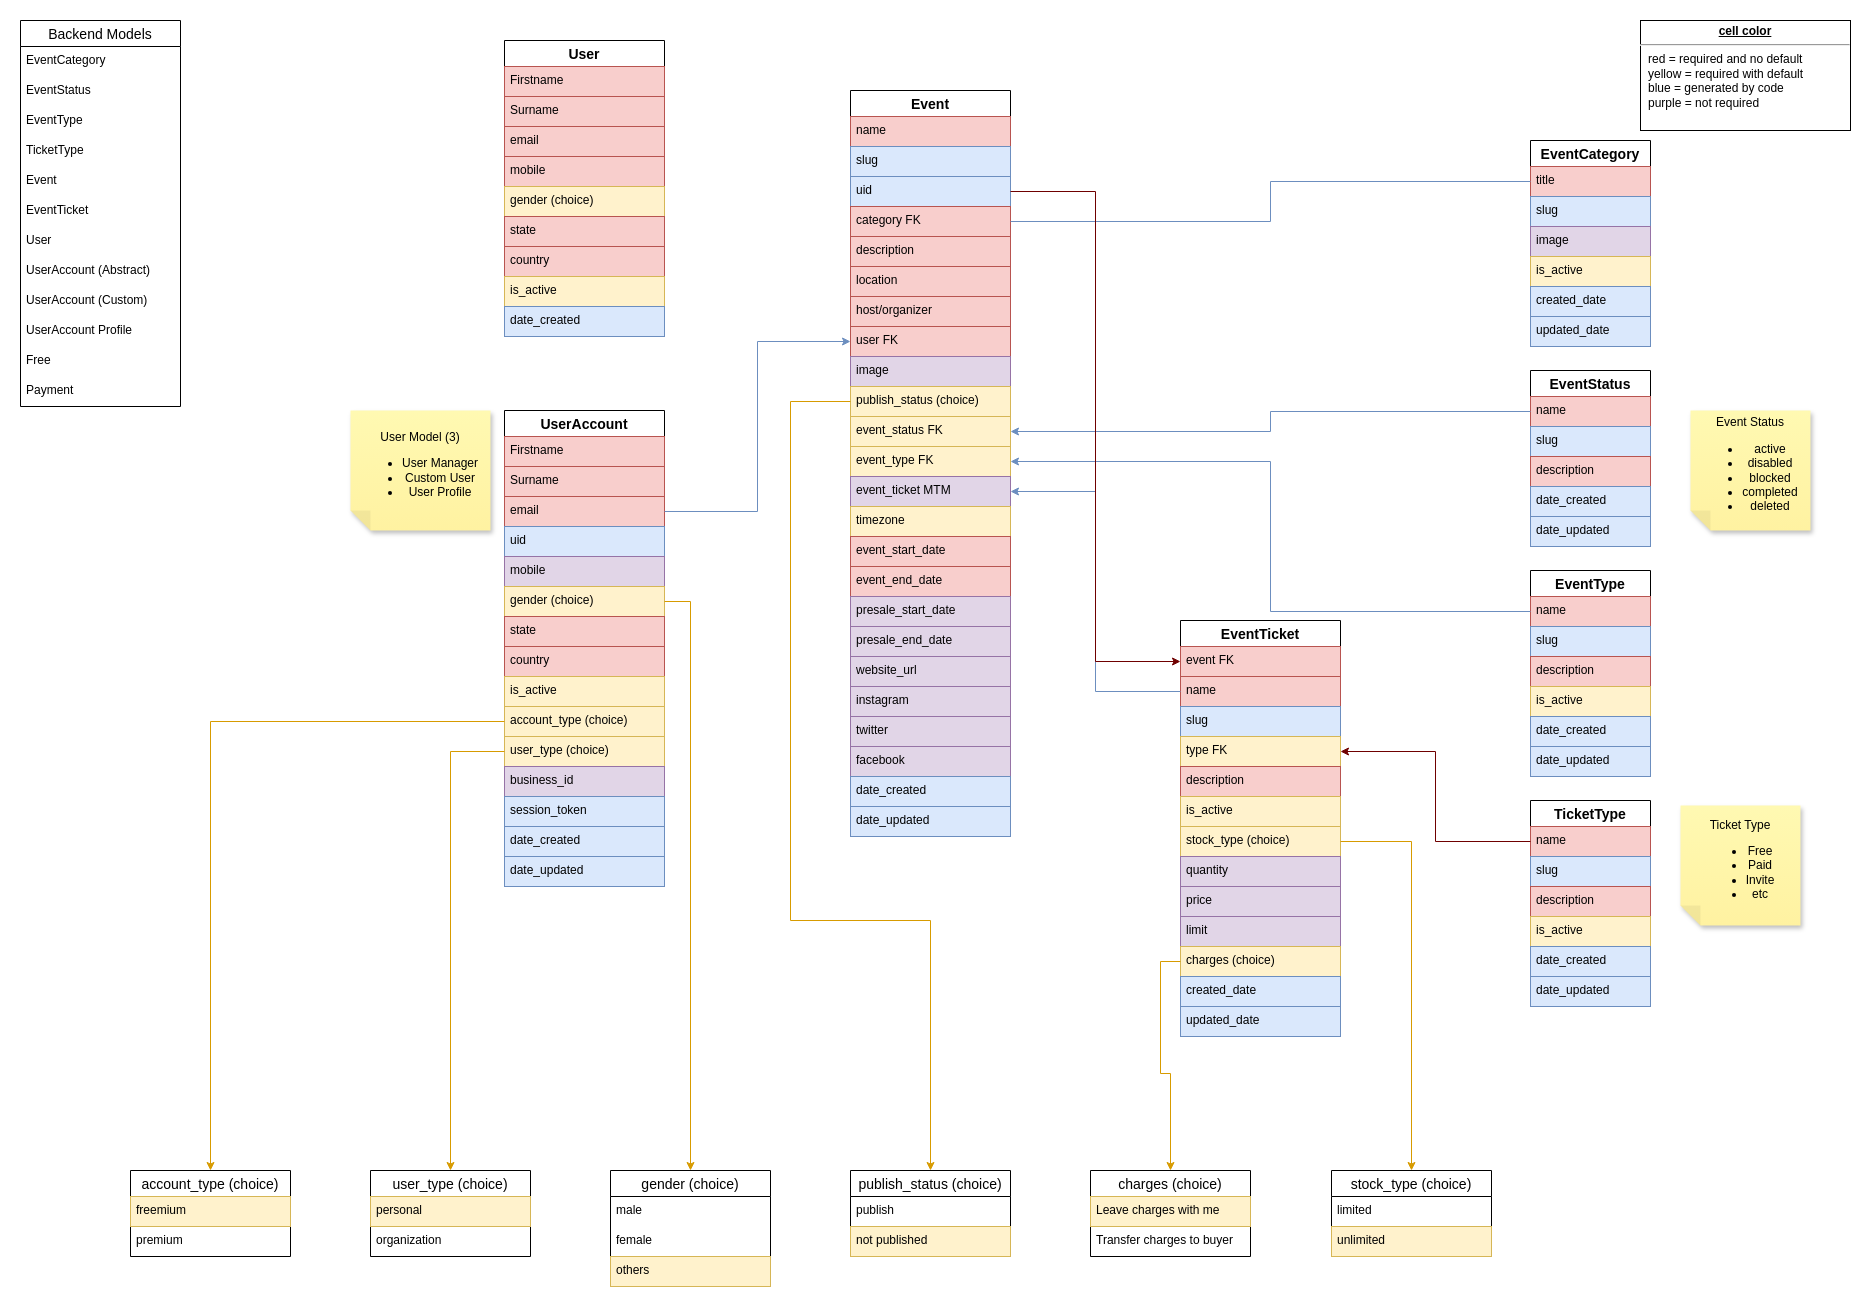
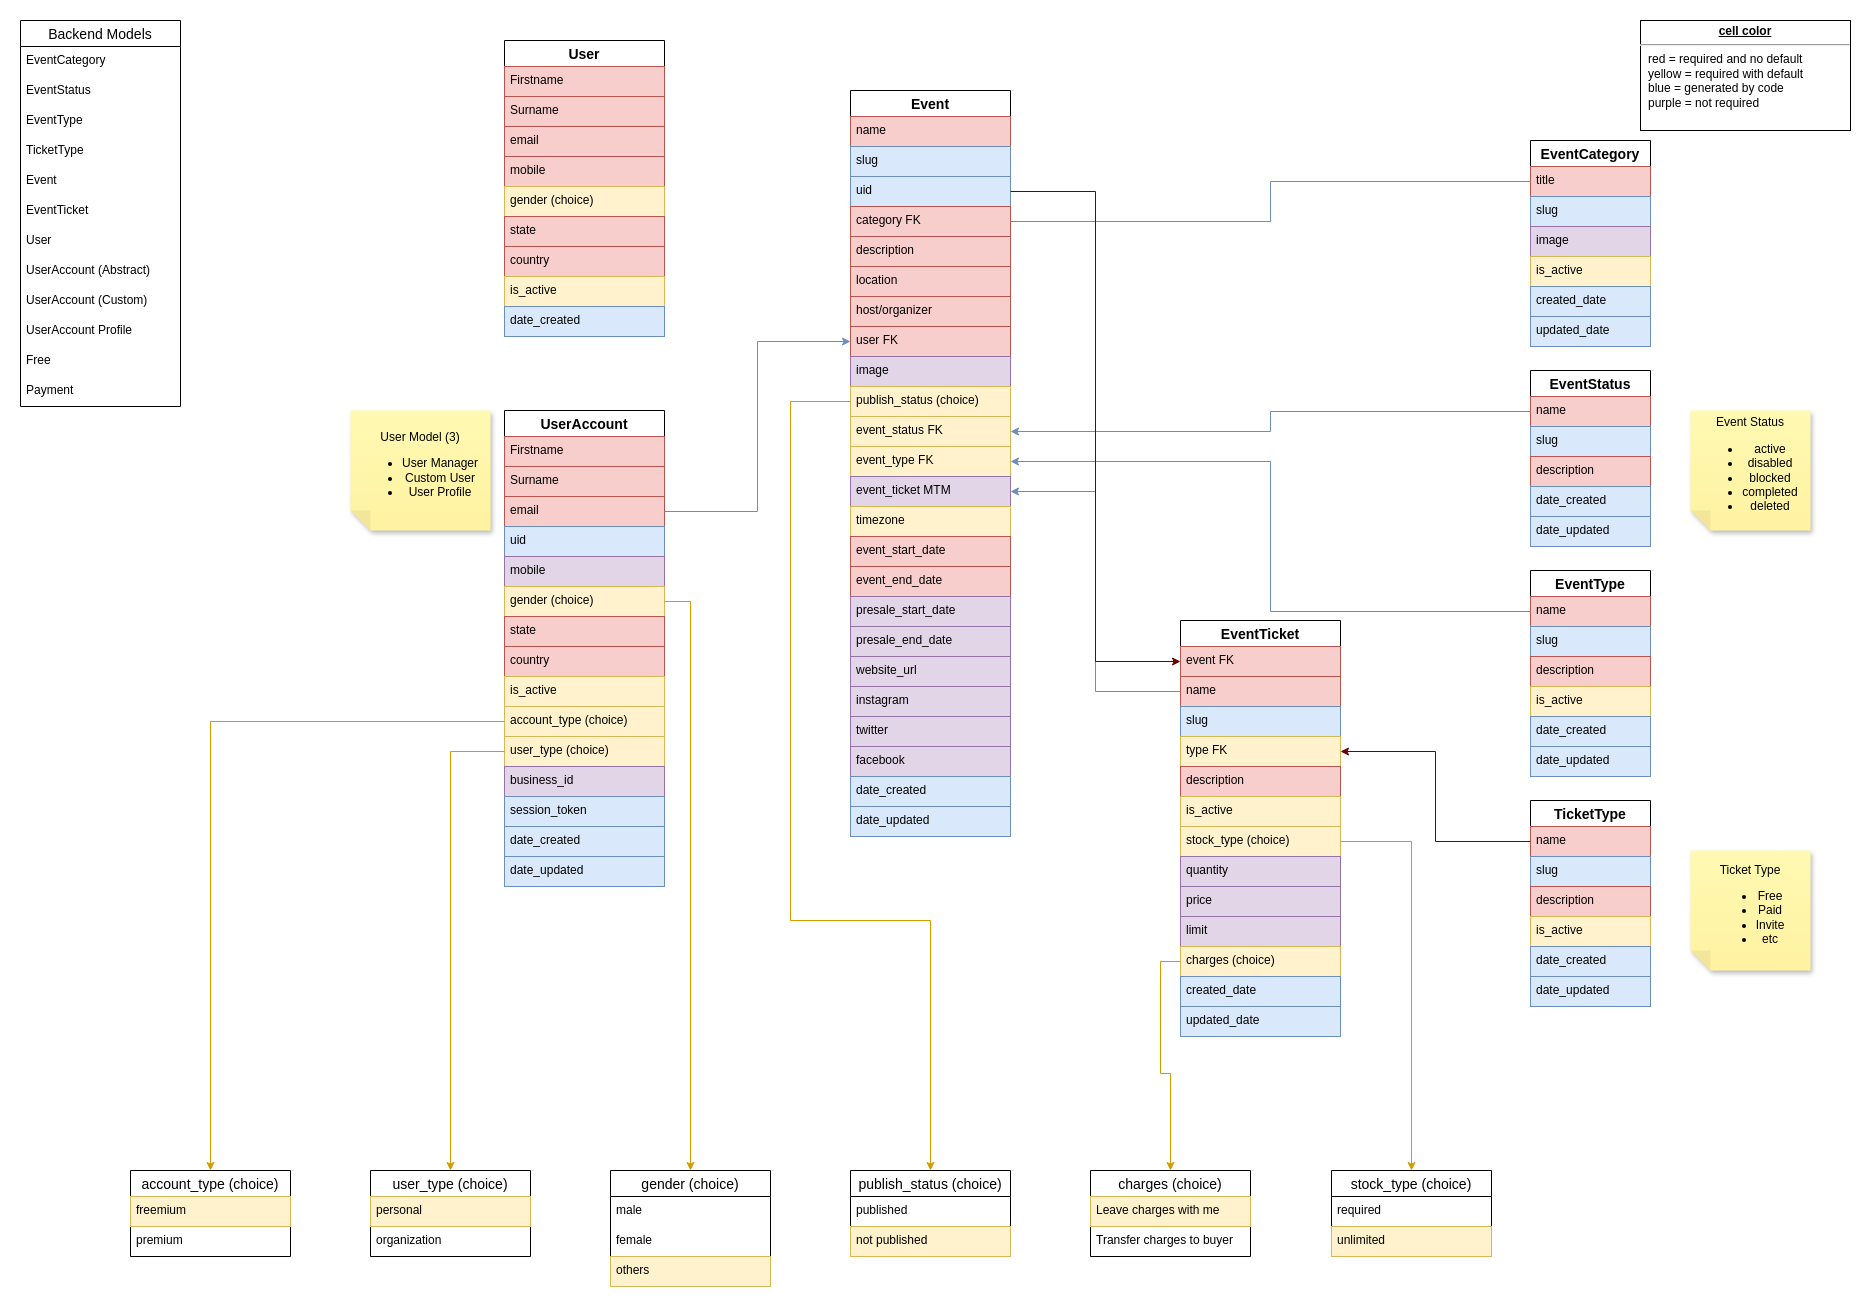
- <mxCell id="96" value="Ticket Type&lt;br&gt;&lt;ul&gt;&lt;li&gt;Free&lt;/li&gt;&lt;li&gt;Paid&lt;/li&gt;&lt;li&gt;Invite&lt;/li&gt;&lt;li&gt;etc&lt;/li&gt;&lt;/ul&gt;" style="shape=note;whiteSpace=wrap;html=1;backgroundOutline=1;fontColor=#000000;darkOpacity=0.05;fillColor=#FFF9B2;strokeColor=none;fillStyle=solid;direction=west;gradientDirection=north;gradientColor=#FFF2A1;shadow=1;size=20;pointerEvents=1;" vertex="1" parent="1"><mxGeometry x="1680" y="805" width="120" height="120" as="geometry" /></mxCell>
+ <mxCell id="96" value="Ticket Type&lt;br&gt;&lt;ul&gt;&lt;li&gt;Free&lt;/li&gt;&lt;li&gt;Paid&lt;/li&gt;&lt;li&gt;Invite&lt;/li&gt;&lt;li&gt;etc&lt;/li&gt;&lt;/ul&gt;" style="shape=note;whiteSpace=wrap;html=1;backgroundOutline=1;fontColor=#000000;darkOpacity=0.05;fillColor=#FFF9B2;strokeColor=none;fillStyle=solid;direction=west;gradientDirection=north;gradientColor=#FFF2A1;shadow=1;size=20;pointerEvents=1;" vertex="1" parent="1"><mxGeometry x="1690" y="850" width="120" height="120" as="geometry" /></mxCell>
- <mxCell id="108" value="publish" style="text;strokeColor=none;fillColor=none;spacingLeft=4;spacingRight=4;overflow=hidden;rotatable=0;points=[[0,0.5],[1,0.5]];portConstraint=eastwest;fontSize=12;" vertex="1" parent="107"><mxGeometry y="26" width="160" height="30" as="geometry" /></mxCell>
+ <mxCell id="108" value="published" style="text;strokeColor=none;fillColor=none;spacingLeft=4;spacingRight=4;overflow=hidden;rotatable=0;points=[[0,0.5],[1,0.5]];portConstraint=eastwest;fontSize=12;" vertex="1" parent="107"><mxGeometry y="26" width="160" height="30" as="geometry" /></mxCell>
- <mxCell id="99" value="limited" style="text;strokeColor=none;fillColor=none;spacingLeft=4;spacingRight=4;overflow=hidden;rotatable=0;points=[[0,0.5],[1,0.5]];portConstraint=eastwest;fontSize=12;" vertex="1" parent="98"><mxGeometry y="26" width="160" height="30" as="geometry" /></mxCell>
+ <mxCell id="99" value="required" style="text;strokeColor=none;fillColor=none;spacingLeft=4;spacingRight=4;overflow=hidden;rotatable=0;points=[[0,0.5],[1,0.5]];portConstraint=eastwest;fontSize=12;" vertex="1" parent="98"><mxGeometry y="26" width="160" height="30" as="geometry" /></mxCell>
